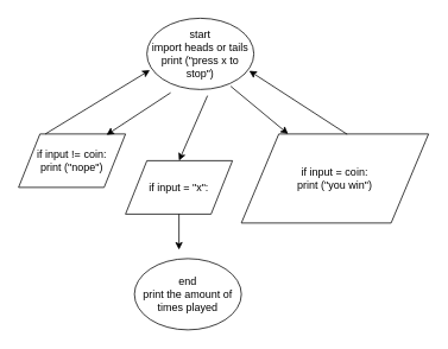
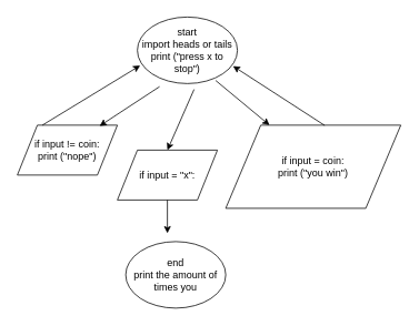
- <mxCell id="10" value="end&lt;br&gt;print the amount of times played" style="ellipse;whiteSpace=wrap;html=1;" vertex="1" parent="1"><mxGeometry x="150" y="290" width="120" height="80" as="geometry" /></mxCell>
+ <mxCell id="10" value="end&lt;br&gt;print the amount of times you" style="ellipse;whiteSpace=wrap;html=1;" vertex="1" parent="1"><mxGeometry x="150" y="290" width="120" height="80" as="geometry" /></mxCell>
